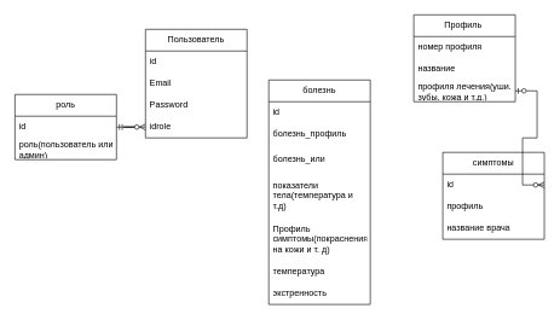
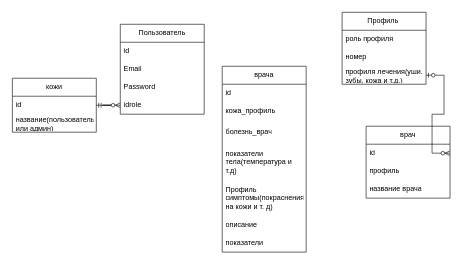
- <mxCell id="23" value="номер профиля" style="text;strokeColor=none;fillColor=none;align=left;verticalAlign=middle;spacingLeft=4;spacingRight=4;overflow=hidden;points=[[0,0.5],[1,0.5]];portConstraint=eastwest;rotatable=0;whiteSpace=wrap;html=1;" parent="22" vertex="1"><mxGeometry y="30" width="140" height="30" as="geometry" /></mxCell>
+ <mxCell id="23" value="роль профиля" style="text;strokeColor=none;fillColor=none;align=left;verticalAlign=middle;spacingLeft=4;spacingRight=4;overflow=hidden;points=[[0,0.5],[1,0.5]];portConstraint=eastwest;rotatable=0;whiteSpace=wrap;html=1;" parent="22" vertex="1"><mxGeometry y="30" width="140" height="30" as="geometry" /></mxCell>
- <mxCell id="24" value="название" style="text;strokeColor=none;fillColor=none;align=left;verticalAlign=middle;spacingLeft=4;spacingRight=4;overflow=hidden;points=[[0,0.5],[1,0.5]];portConstraint=eastwest;rotatable=0;whiteSpace=wrap;html=1;" parent="22" vertex="1"><mxGeometry y="60" width="140" height="30" as="geometry" /></mxCell>
+ <mxCell id="24" value="номер" style="text;strokeColor=none;fillColor=none;align=left;verticalAlign=middle;spacingLeft=4;spacingRight=4;overflow=hidden;points=[[0,0.5],[1,0.5]];portConstraint=eastwest;rotatable=0;whiteSpace=wrap;html=1;" parent="22" vertex="1"><mxGeometry y="60" width="140" height="30" as="geometry" /></mxCell>
- <mxCell id="10" value="болезнь" style="swimlane;fontStyle=0;childLayout=stackLayout;horizontal=1;startSize=30;horizontalStack=0;resizeParent=1;resizeParentMax=0;resizeLast=0;collapsible=1;marginBottom=0;whiteSpace=wrap;html=1;" parent="1" vertex="1"><mxGeometry x="370" y="110" width="140" height="310" as="geometry" /></mxCell>
+ <mxCell id="10" value="врача" style="swimlane;fontStyle=0;childLayout=stackLayout;horizontal=1;startSize=30;horizontalStack=0;resizeParent=1;resizeParentMax=0;resizeLast=0;collapsible=1;marginBottom=0;whiteSpace=wrap;html=1;" parent="1" vertex="1"><mxGeometry x="370" y="110" width="140" height="310" as="geometry" /></mxCell>
- <mxCell id="7" value="роль" style="swimlane;fontStyle=0;childLayout=stackLayout;horizontal=1;startSize=30;horizontalStack=0;resizeParent=1;resizeParentMax=0;resizeLast=0;collapsible=1;marginBottom=0;whiteSpace=wrap;html=1;" parent="1" vertex="1"><mxGeometry x="20" y="130" width="140" height="90" as="geometry" /></mxCell>
+ <mxCell id="7" value="кожи" style="swimlane;fontStyle=0;childLayout=stackLayout;horizontal=1;startSize=30;horizontalStack=0;resizeParent=1;resizeParentMax=0;resizeLast=0;collapsible=1;marginBottom=0;whiteSpace=wrap;html=1;" parent="1" vertex="1"><mxGeometry x="20" y="130" width="140" height="90" as="geometry" /></mxCell>
- <mxCell id="12" value="болезнь_профиль" style="text;strokeColor=none;fillColor=none;align=left;verticalAlign=middle;spacingLeft=4;spacingRight=4;overflow=hidden;points=[[0,0.5],[1,0.5]];portConstraint=eastwest;rotatable=0;whiteSpace=wrap;html=1;" parent="10" vertex="1"><mxGeometry y="60" width="140" height="30" as="geometry" /></mxCell>
+ <mxCell id="12" value="кожа_профиль" style="text;strokeColor=none;fillColor=none;align=left;verticalAlign=middle;spacingLeft=4;spacingRight=4;overflow=hidden;points=[[0,0.5],[1,0.5]];portConstraint=eastwest;rotatable=0;whiteSpace=wrap;html=1;" parent="10" vertex="1"><mxGeometry y="60" width="140" height="30" as="geometry" /></mxCell>
- <mxCell id="9" value="роль(пользователь или админ)" style="text;strokeColor=none;fillColor=none;align=left;verticalAlign=middle;spacingLeft=4;spacingRight=4;overflow=hidden;points=[[0,0.5],[1,0.5]];portConstraint=eastwest;rotatable=0;whiteSpace=wrap;html=1;" parent="7" vertex="1"><mxGeometry y="60" width="140" height="30" as="geometry" /></mxCell>
+ <mxCell id="9" value="название(пользователь или админ)" style="text;strokeColor=none;fillColor=none;align=left;verticalAlign=middle;spacingLeft=4;spacingRight=4;overflow=hidden;points=[[0,0.5],[1,0.5]];portConstraint=eastwest;rotatable=0;whiteSpace=wrap;html=1;" parent="7" vertex="1"><mxGeometry y="60" width="140" height="30" as="geometry" /></mxCell>
- <mxCell id="13" value="болезнь_или" style="text;strokeColor=none;fillColor=none;align=left;verticalAlign=middle;spacingLeft=4;spacingRight=4;overflow=hidden;points=[[0,0.5],[1,0.5]];portConstraint=eastwest;rotatable=0;whiteSpace=wrap;html=1;" parent="10" vertex="1"><mxGeometry y="90" width="140" height="40" as="geometry" /></mxCell>
+ <mxCell id="13" value="болезнь_врач" style="text;strokeColor=none;fillColor=none;align=left;verticalAlign=middle;spacingLeft=4;spacingRight=4;overflow=hidden;points=[[0,0.5],[1,0.5]];portConstraint=eastwest;rotatable=0;whiteSpace=wrap;html=1;" parent="10" vertex="1"><mxGeometry y="90" width="140" height="40" as="geometry" /></mxCell>
- <mxCell id="18" value="симптомы" style="swimlane;fontStyle=0;childLayout=stackLayout;horizontal=1;startSize=30;horizontalStack=0;resizeParent=1;resizeParentMax=0;resizeLast=0;collapsible=1;marginBottom=0;whiteSpace=wrap;html=1;" parent="1" vertex="1"><mxGeometry x="610" y="210" width="140" height="120" as="geometry" /></mxCell>
+ <mxCell id="18" value="врач" style="swimlane;fontStyle=0;childLayout=stackLayout;horizontal=1;startSize=30;horizontalStack=0;resizeParent=1;resizeParentMax=0;resizeLast=0;collapsible=1;marginBottom=0;whiteSpace=wrap;html=1;" parent="1" vertex="1"><mxGeometry x="610" y="210" width="140" height="120" as="geometry" /></mxCell>
- <mxCell id="16" value="температура&amp;nbsp;" style="text;strokeColor=none;fillColor=none;align=left;verticalAlign=middle;spacingLeft=4;spacingRight=4;overflow=hidden;points=[[0,0.5],[1,0.5]];portConstraint=eastwest;rotatable=0;whiteSpace=wrap;html=1;" parent="10" vertex="1"><mxGeometry y="250" width="140" height="30" as="geometry" /></mxCell>
+ <mxCell id="16" value="описание&amp;nbsp;" style="text;strokeColor=none;fillColor=none;align=left;verticalAlign=middle;spacingLeft=4;spacingRight=4;overflow=hidden;points=[[0,0.5],[1,0.5]];portConstraint=eastwest;rotatable=0;whiteSpace=wrap;html=1;" parent="10" vertex="1"><mxGeometry y="250" width="140" height="30" as="geometry" /></mxCell>
- <mxCell id="17" value="экстренность&amp;nbsp;" style="text;strokeColor=none;fillColor=none;align=left;verticalAlign=middle;spacingLeft=4;spacingRight=4;overflow=hidden;points=[[0,0.5],[1,0.5]];portConstraint=eastwest;rotatable=0;whiteSpace=wrap;html=1;" parent="10" vertex="1"><mxGeometry y="280" width="140" height="30" as="geometry" /></mxCell>
+ <mxCell id="17" value="показатели&amp;nbsp;" style="text;strokeColor=none;fillColor=none;align=left;verticalAlign=middle;spacingLeft=4;spacingRight=4;overflow=hidden;points=[[0,0.5],[1,0.5]];portConstraint=eastwest;rotatable=0;whiteSpace=wrap;html=1;" parent="10" vertex="1"><mxGeometry y="280" width="140" height="30" as="geometry" /></mxCell>
